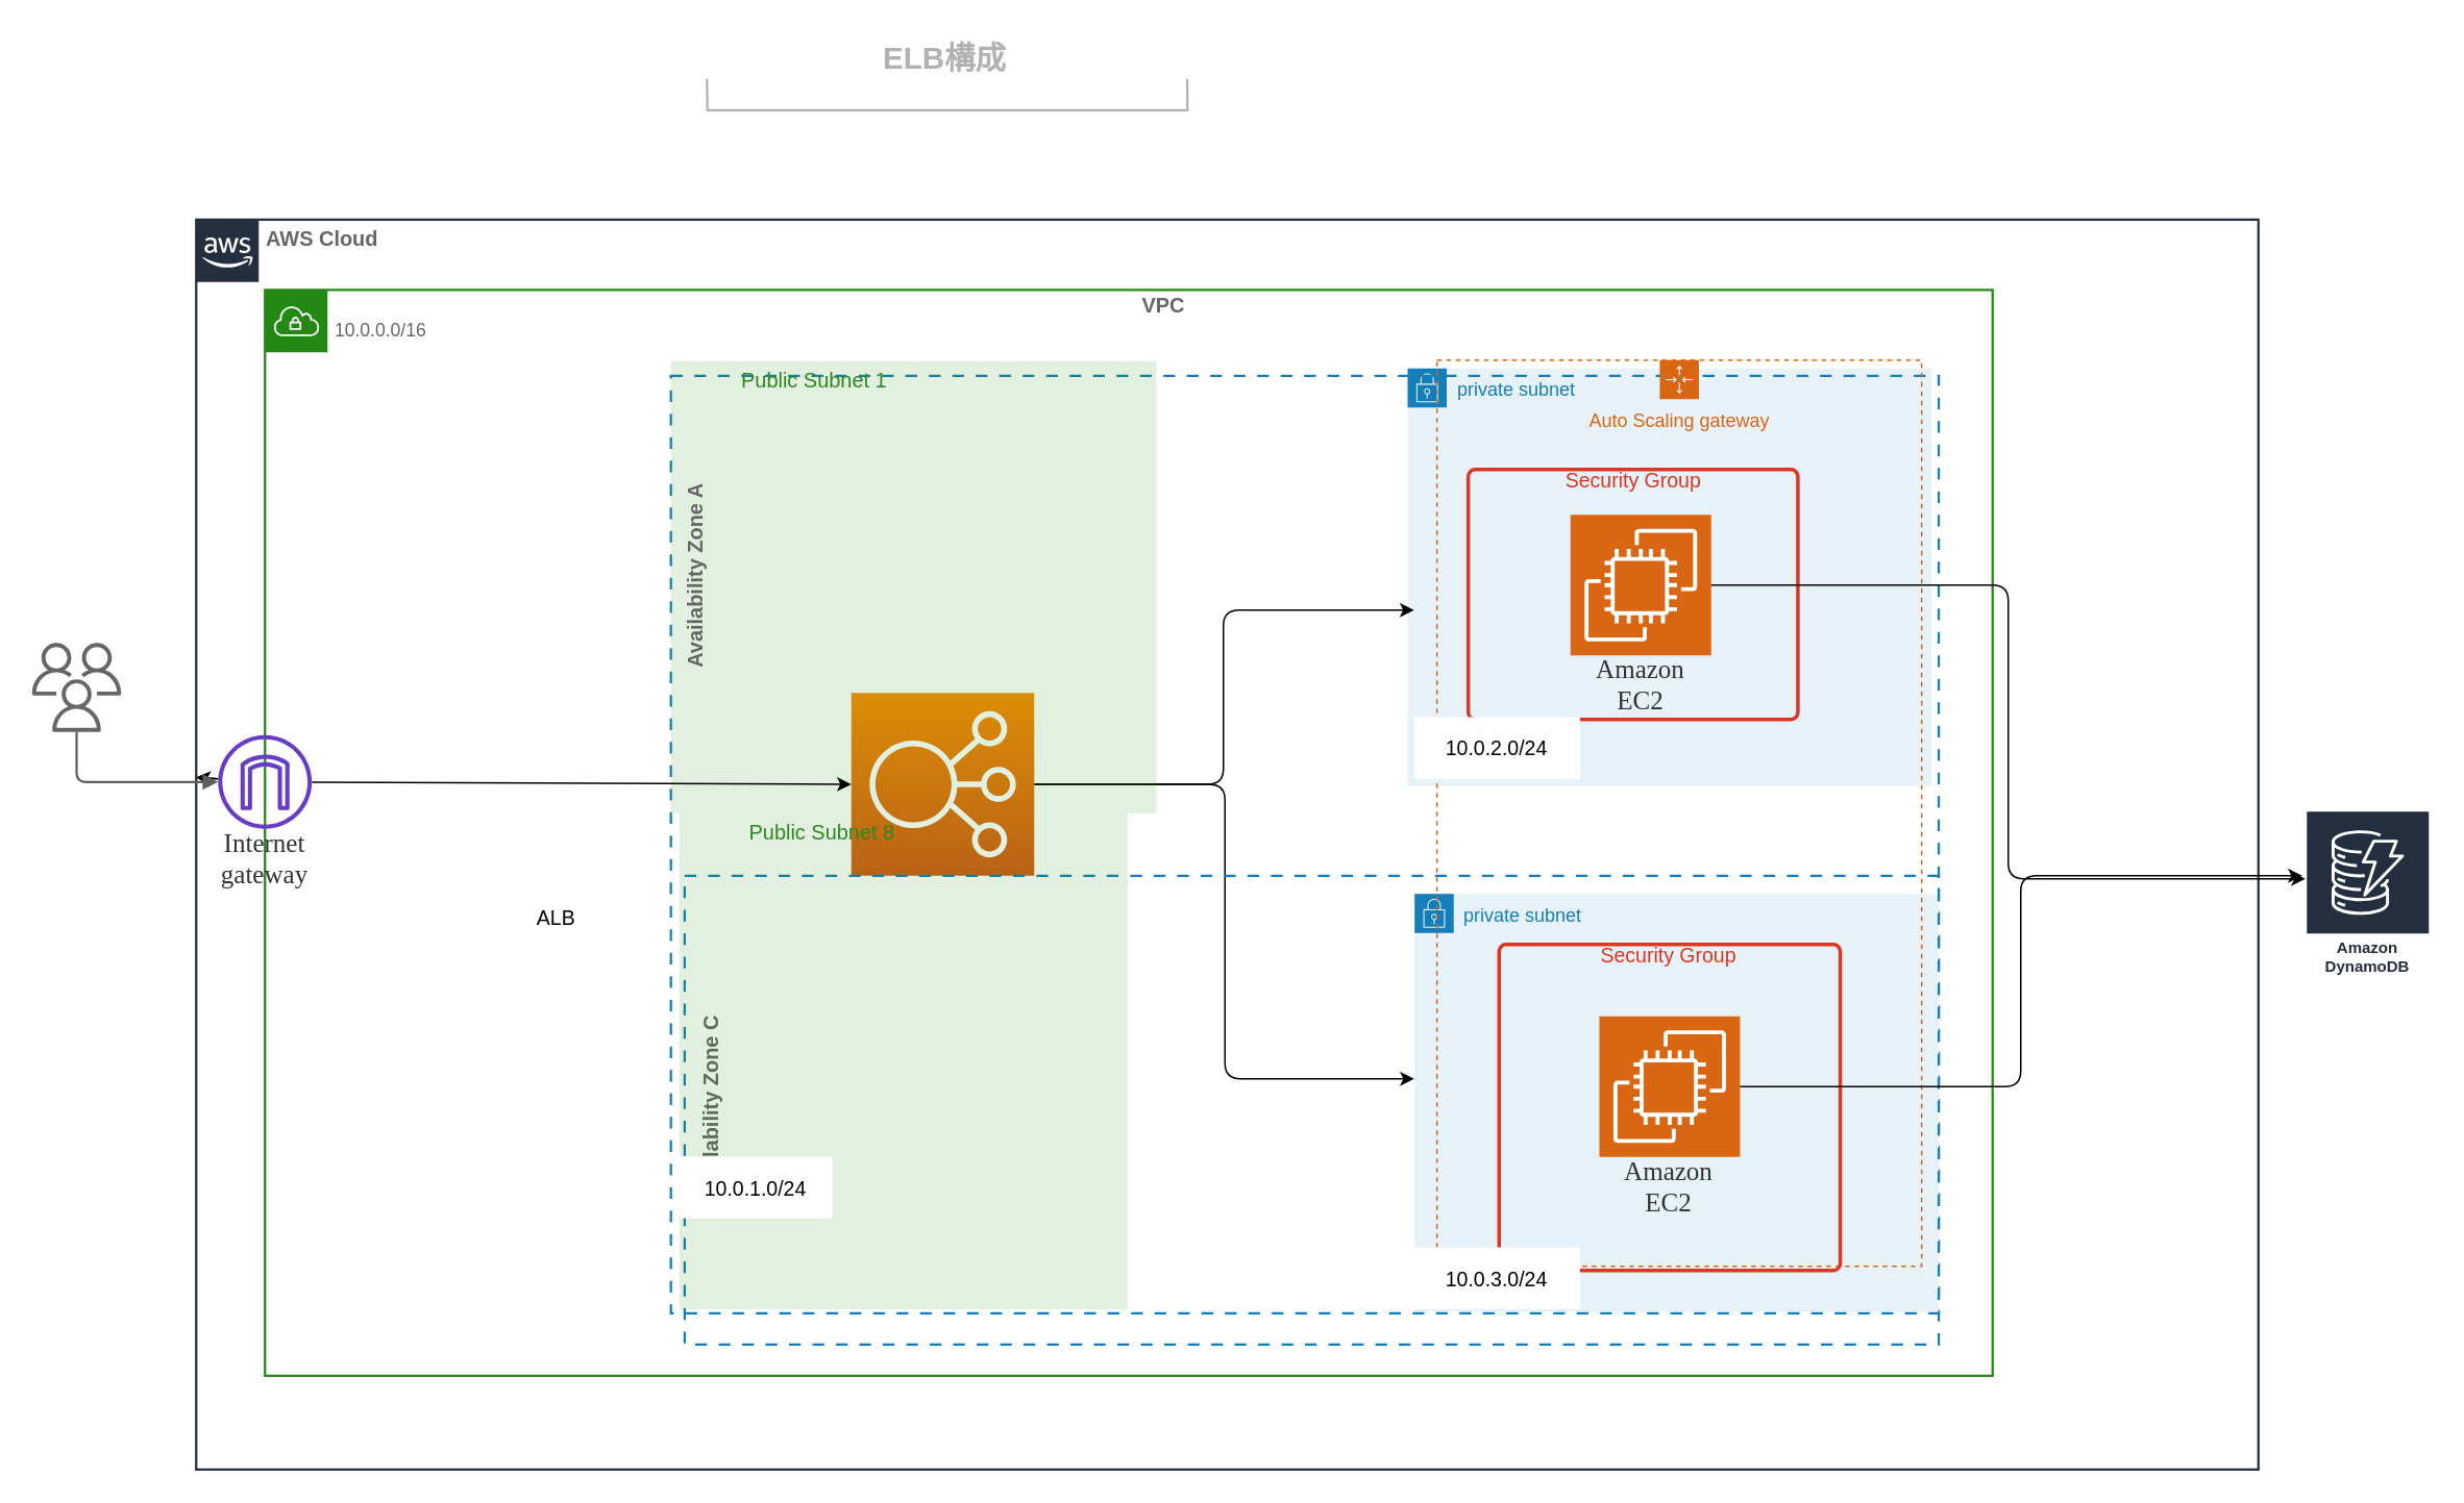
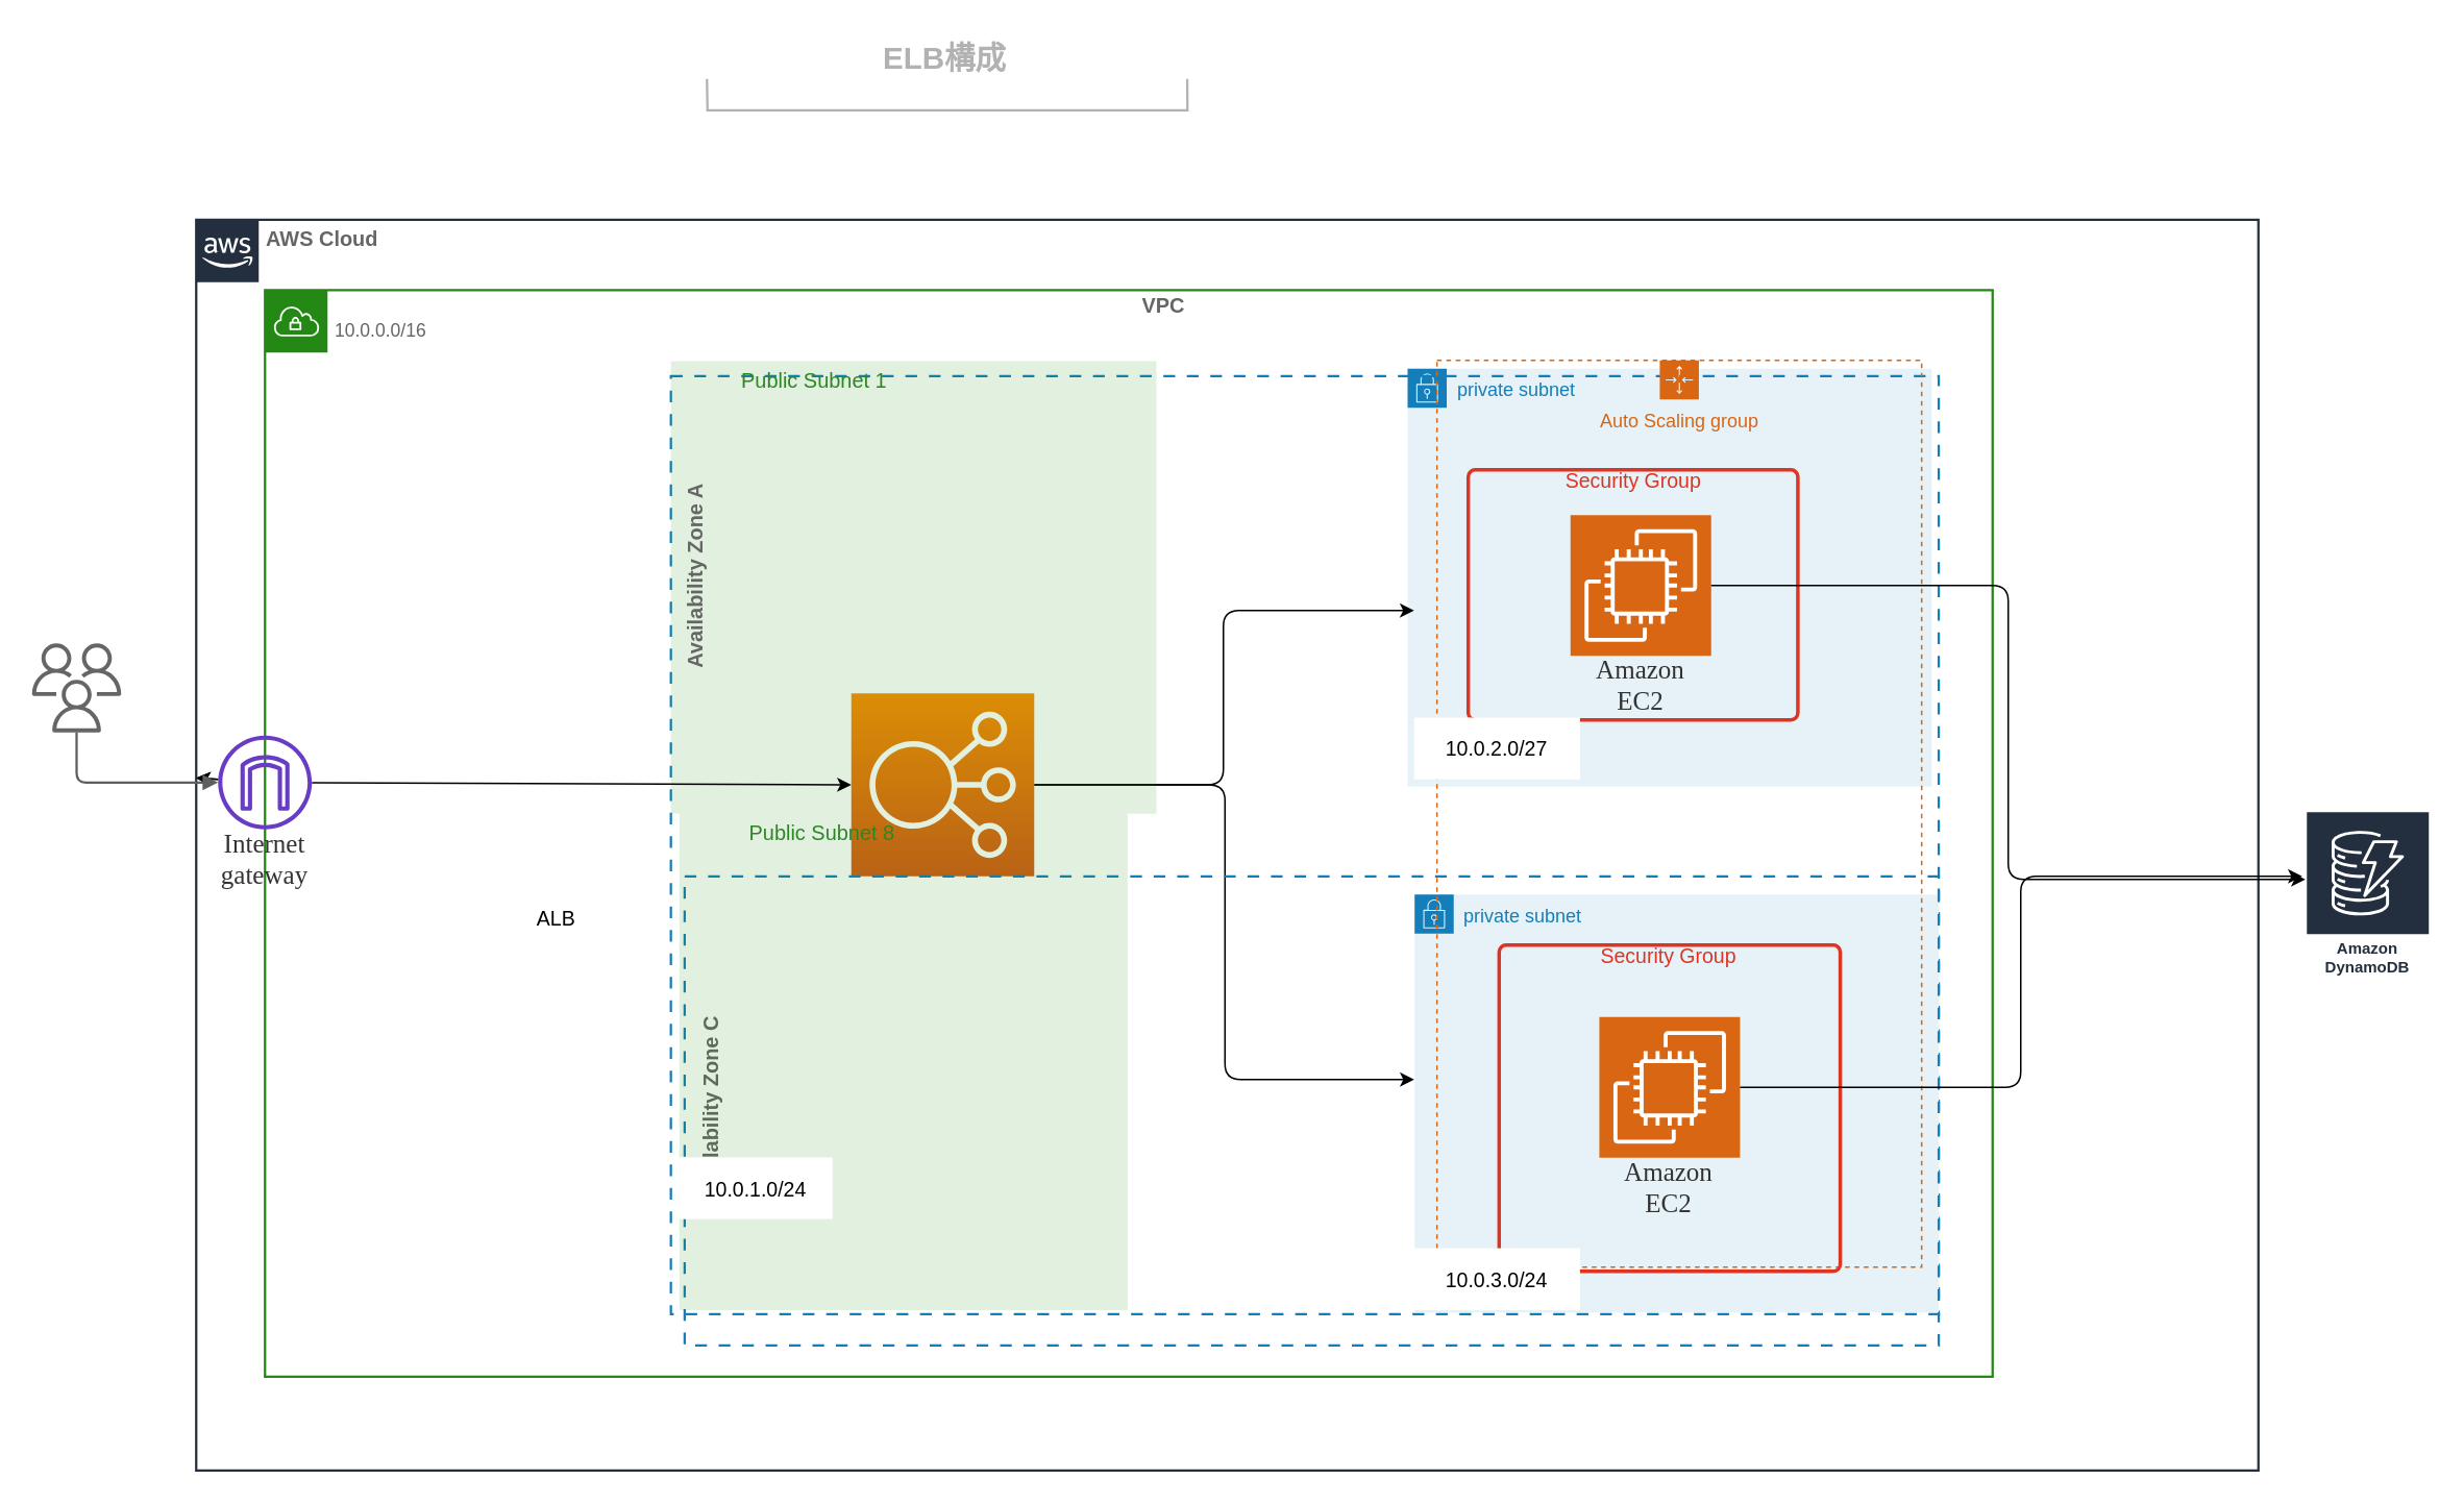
- <mxCell id="18" value="Auto Scaling gateway" style="points=[[0,0],[0.25,0],[0.5,0],[0.75,0],[1,0],[1,0.25],[1,0.5],[1,0.75],[1,1],[0.75,1],[0.5,1],[0.25,1],[0,1],[0,0.75],[0,0.5],[0,0.25]];outlineConnect=0;gradientColor=none;html=1;whiteSpace=wrap;fontSize=12;fontStyle=0;container=1;pointerEvents=0;collapsible=0;recursiveResize=0;shape=mxgraph.aws4.groupCenter;grIcon=mxgraph.aws4.group_auto_scaling_group;grStroke=1;strokeColor=#D86613;fillColor=none;verticalAlign=top;align=center;fontColor=#D86613;dashed=1;spacingTop=25;" parent="15" vertex="1"><mxGeometry x="490" y="-10" width="310" height="580" as="geometry" /></mxCell>
+ <mxCell id="18" value="Auto Scaling group" style="points=[[0,0],[0.25,0],[0.5,0],[0.75,0],[1,0],[1,0.25],[1,0.5],[1,0.75],[1,1],[0.75,1],[0.5,1],[0.25,1],[0,1],[0,0.75],[0,0.5],[0,0.25]];outlineConnect=0;gradientColor=none;html=1;whiteSpace=wrap;fontSize=12;fontStyle=0;container=1;pointerEvents=0;collapsible=0;recursiveResize=0;shape=mxgraph.aws4.groupCenter;grIcon=mxgraph.aws4.group_auto_scaling_group;grStroke=1;strokeColor=#D86613;fillColor=none;verticalAlign=top;align=center;fontColor=#D86613;dashed=1;spacingTop=25;" parent="15" vertex="1"><mxGeometry x="490" y="-10" width="310" height="580" as="geometry" /></mxCell>
- <mxCell id="23" value="10.0.2.0/24" style="html=1;overflow=block;blockSpacing=1;whiteSpace=wrap;fontSize=13;spacing=3.8;strokeOpacity=100;fillOpacity=100;fillColor=#ffffff;strokeWidth=0.8;strokeColor=none;" parent="4" vertex="1"><mxGeometry x="778.999" y="318.467" width="106.078" height="39.535" as="geometry" /></mxCell>
+ <mxCell id="23" value="10.0.2.0/27" style="html=1;overflow=block;blockSpacing=1;whiteSpace=wrap;fontSize=13;spacing=3.8;strokeOpacity=100;fillOpacity=100;fillColor=#ffffff;strokeWidth=0.8;strokeColor=none;" parent="4" vertex="1"><mxGeometry x="778.999" y="318.467" width="106.078" height="39.535" as="geometry" /></mxCell>
